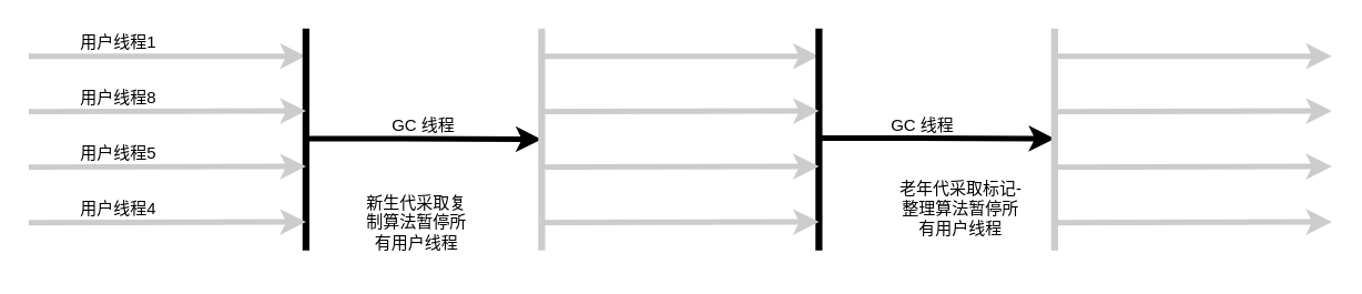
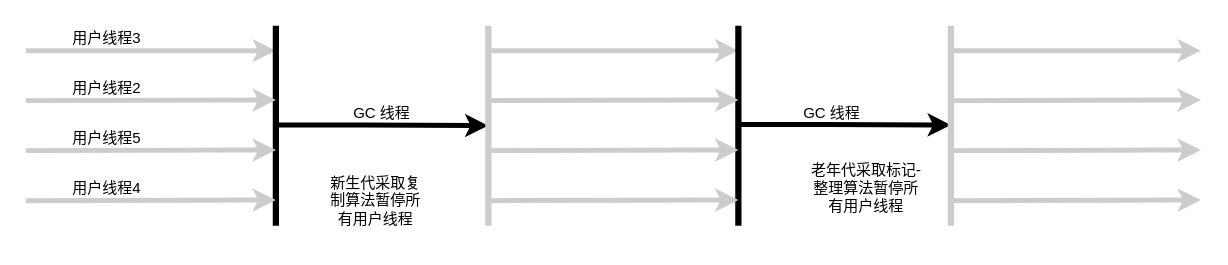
- <mxCell id="3" value="用户线程1" style="text;html=1;strokeColor=none;fillColor=none;align=center;verticalAlign=middle;whiteSpace=wrap;rounded=0;" vertex="1" parent="1"><mxGeometry x="40" y="20" width="90" height="20" as="geometry" /></mxCell>
+ <mxCell id="3" value="用户线程3" style="text;html=1;strokeColor=none;fillColor=none;align=center;verticalAlign=middle;whiteSpace=wrap;rounded=0;" vertex="1" parent="1"><mxGeometry x="40" y="20" width="90" height="20" as="geometry" /></mxCell>
- <mxCell id="4" value="用户线程8" style="text;html=1;strokeColor=none;fillColor=none;align=center;verticalAlign=middle;whiteSpace=wrap;rounded=0;" vertex="1" parent="1"><mxGeometry x="40" y="60" width="90" height="20" as="geometry" /></mxCell>
+ <mxCell id="4" value="用户线程2" style="text;html=1;strokeColor=none;fillColor=none;align=center;verticalAlign=middle;whiteSpace=wrap;rounded=0;" vertex="1" parent="1"><mxGeometry x="40" y="60" width="90" height="20" as="geometry" /></mxCell>
